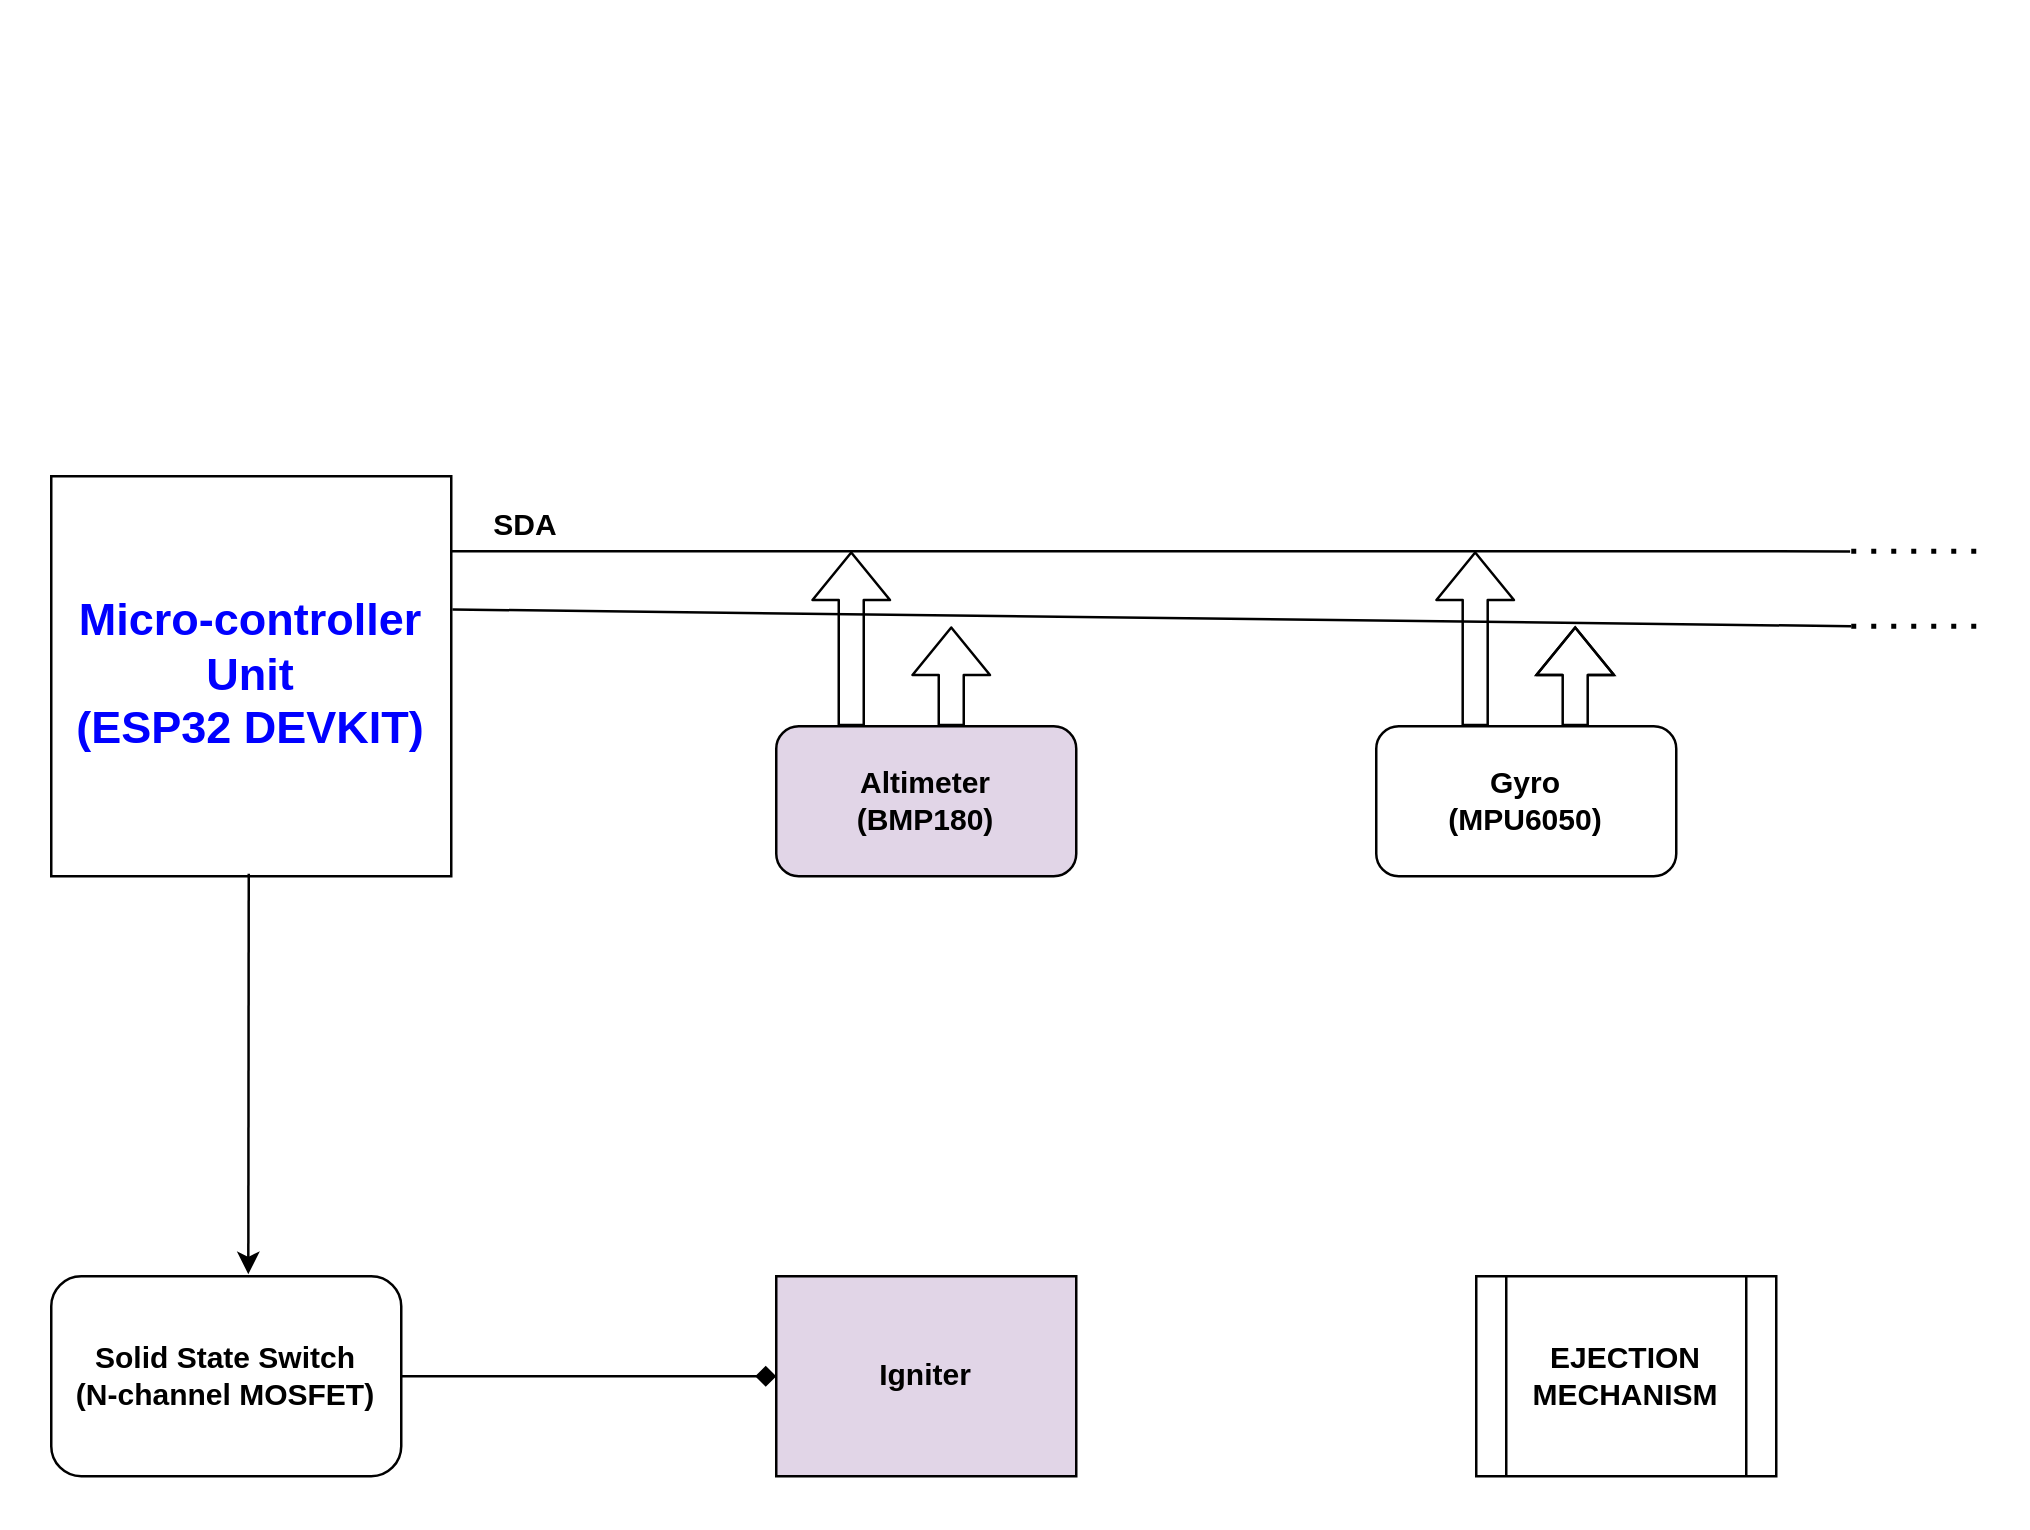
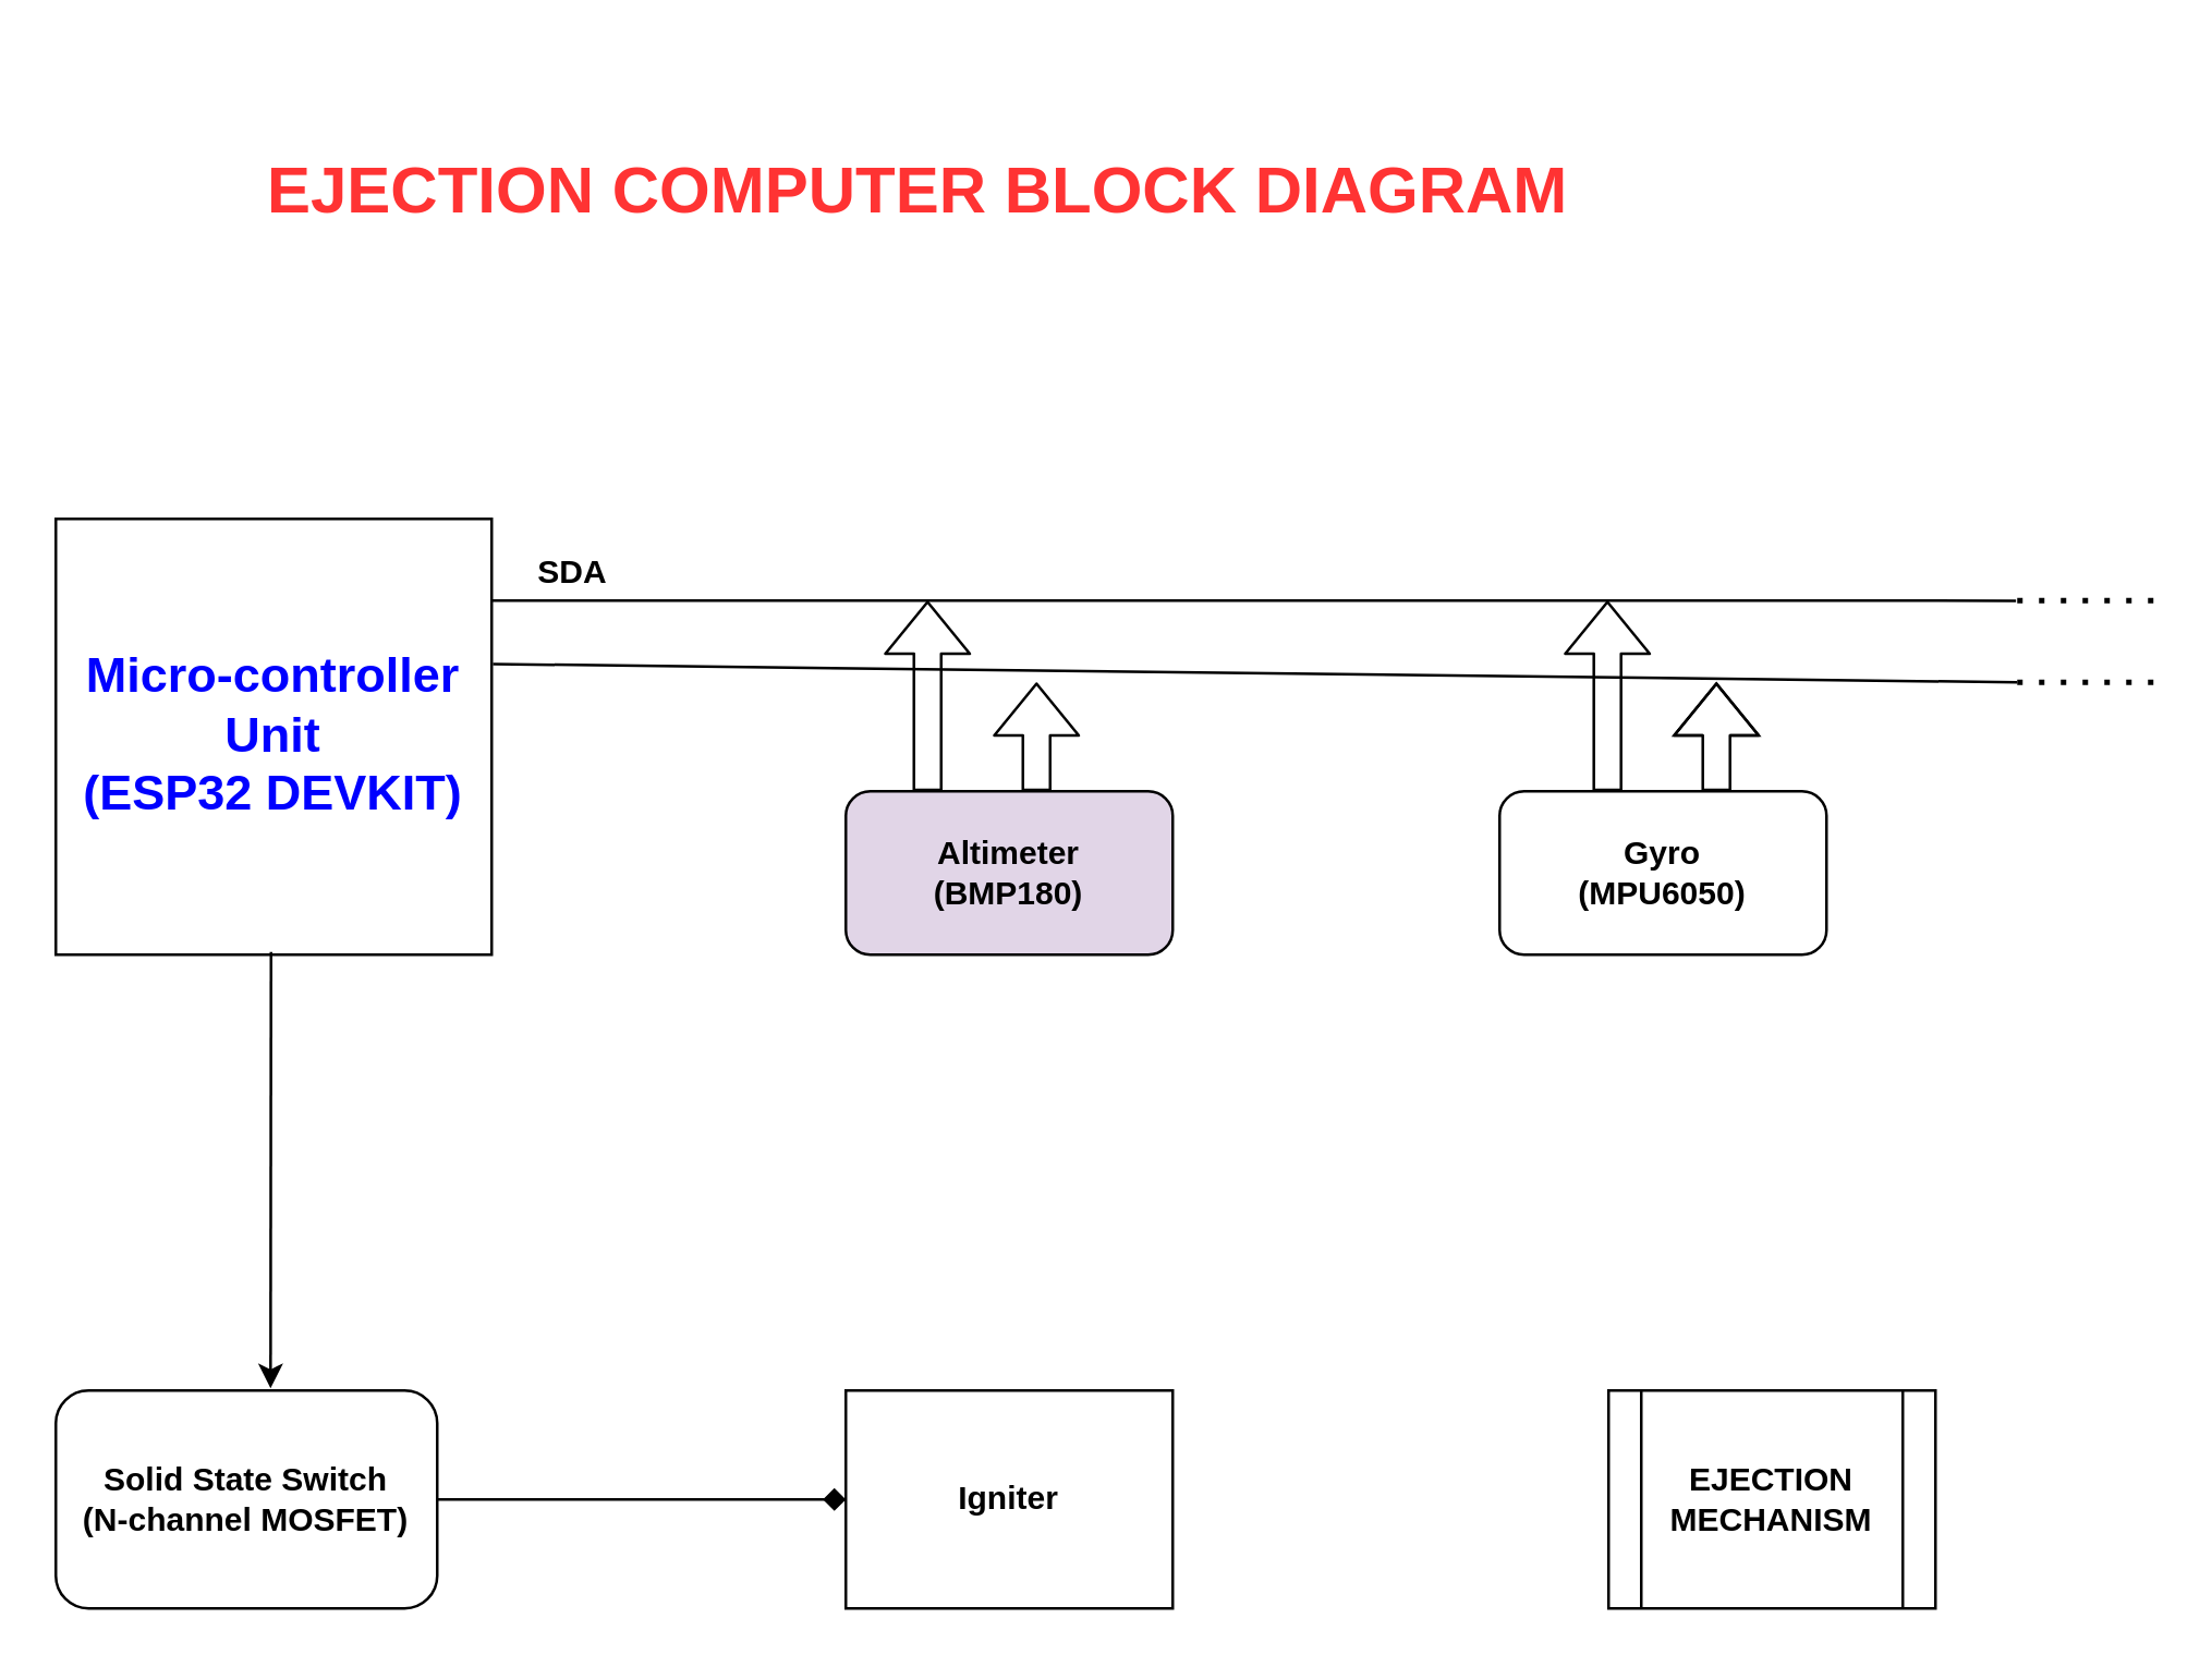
+ <mxCell id="2" value="&lt;h1&gt;&lt;font color=&quot;#ff3333&quot;&gt;EJECTION COMPUTER BLOCK DIAGRAM&amp;nbsp;&lt;/font&gt;&lt;/h1&gt;" style="text;html=1;strokeColor=none;fillColor=none;align=center;verticalAlign=middle;whiteSpace=wrap;rounded=0;" vertex="1" parent="1"><mxGeometry x="80" y="20" width="520" height="100" as="geometry" /></mxCell>
- <mxCell id="8" value="&lt;b&gt;Igniter&lt;/b&gt;" style="rounded=0;whiteSpace=wrap;html=1;fillColor=#e1d5e7;" vertex="1" parent="3"><mxGeometry x="290" y="320" width="120" height="80" as="geometry" /></mxCell>
+ <mxCell id="8" value="&lt;b&gt;Igniter&lt;/b&gt;" style="rounded=0;whiteSpace=wrap;html=1;" vertex="1" parent="3"><mxGeometry x="290" y="320" width="120" height="80" as="geometry" /></mxCell>
